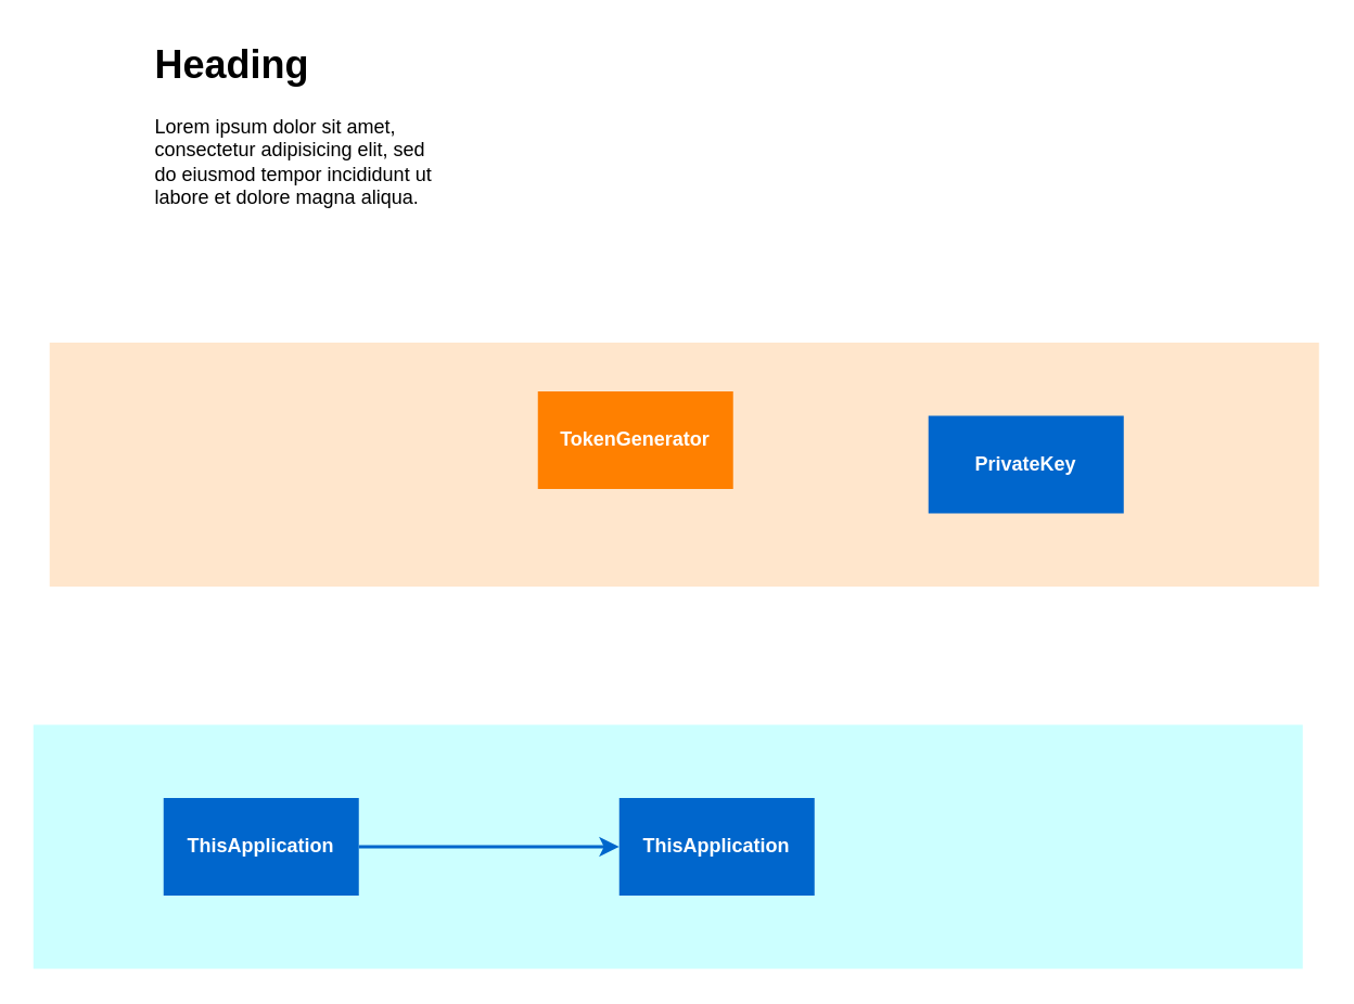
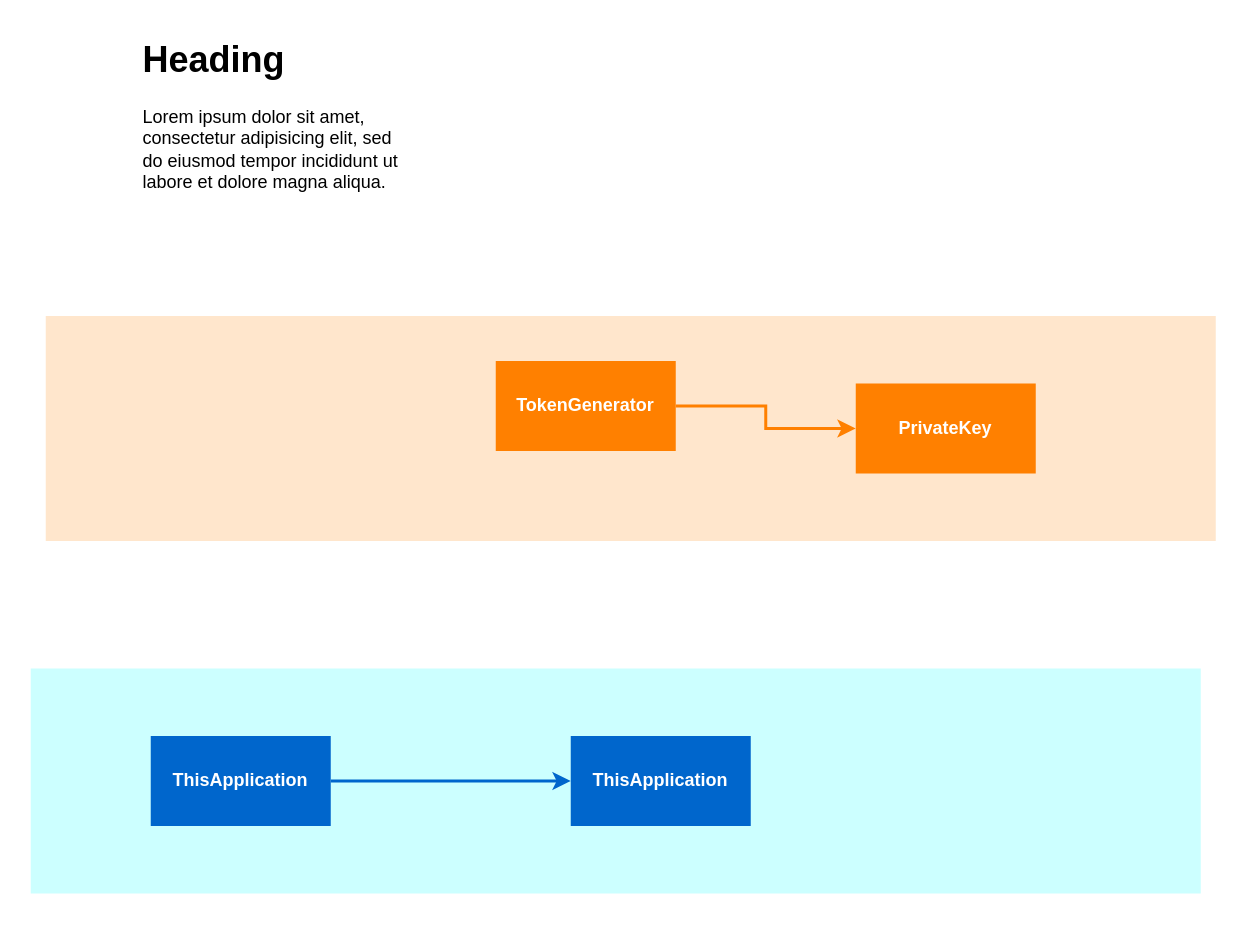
+ <mxCell id="3" style="edgeStyle=orthogonalEdgeStyle;rounded=0;orthogonalLoop=1;jettySize=auto;html=1;strokeColor=#ff8000;strokeWidth=2;" edge="1" parent="1" source="4" target="6"><mxGeometry relative="1" as="geometry" /></mxCell>
- <mxCell id="6" value="PrivateKey" style="rounded=0;whiteSpace=wrap;html=1;fillColor=#0066cc;strokeColor=none;fontColor=#ffffff;fontStyle=1;" vertex="1" parent="1"><mxGeometry x="570" y="255" width="120" height="60" as="geometry" /></mxCell>
+ <mxCell id="6" value="PrivateKey" style="rounded=0;whiteSpace=wrap;html=1;fillColor=#FF8000;strokeColor=none;fontColor=#ffffff;fontStyle=1" vertex="1" parent="1"><mxGeometry x="570" y="255" width="120" height="60" as="geometry" /></mxCell>
